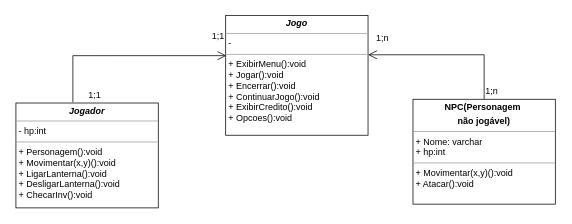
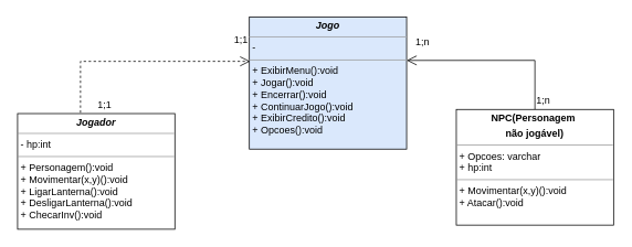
- <mxCell id="2" style="edgeStyle=orthogonalEdgeStyle;rounded=0;html=1;labelBackgroundColor=none;startFill=0;endArrow=open;endFill=0;endSize=10;fontFamily=Verdana;fontSize=10;entryX=0.005;entryY=0.336;entryDx=0;entryDy=0;entryPerimeter=0;exitX=0.4;exitY=-0.007;exitDx=0;exitDy=0;exitPerimeter=0;" parent="1" source="3" target="10" edge="1"><mxGeometry relative="1" as="geometry" /></mxCell>
+ <mxCell id="2" style="edgeStyle=orthogonalEdgeStyle;rounded=0;html=1;labelBackgroundColor=none;startFill=0;endArrow=open;endFill=0;endSize=10;fontFamily=Verdana;fontSize=10;entryX=0.005;entryY=0.336;entryDx=0;entryDy=0;entryPerimeter=0;exitX=0.4;exitY=-0.007;exitDx=0;exitDy=0;exitPerimeter=0;dashed=1;" parent="1" source="3" target="10" edge="1"><mxGeometry relative="1" as="geometry" /></mxCell>
- <mxCell id="10" value="&lt;p style=&quot;margin: 0px ; margin-top: 4px ; text-align: center&quot;&gt;&lt;i&gt;&lt;b&gt;Jogo&lt;/b&gt;&lt;/i&gt;&lt;/p&gt;&lt;hr size=&quot;1&quot;&gt;&lt;p style=&quot;margin: 0px ; margin-left: 4px&quot;&gt;-&lt;/p&gt;&lt;hr size=&quot;1&quot;&gt;&lt;p style=&quot;margin: 0px ; margin-left: 4px&quot;&gt;+ ExibirMenu():void&lt;br&gt;+ Jogar():void&lt;/p&gt;&lt;p style=&quot;margin: 0px ; margin-left: 4px&quot;&gt;+ Encerrar():void&lt;/p&gt;&lt;p style=&quot;margin: 0px ; margin-left: 4px&quot;&gt;+ ContinuarJogo():void&lt;/p&gt;&lt;p style=&quot;margin: 0px ; margin-left: 4px&quot;&gt;+ ExibirCredito():void&lt;/p&gt;&lt;p style=&quot;margin: 0px ; margin-left: 4px&quot;&gt;+ Opcoes():void&lt;/p&gt;" style="verticalAlign=top;align=left;overflow=fill;fontSize=12;fontFamily=Helvetica;html=1;rounded=0;shadow=0;comic=0;labelBackgroundColor=none;strokeColor=#000000;strokeWidth=1;fillColor=#ffffff;" parent="1" vertex="1"><mxGeometry x="300" y="20" width="190" height="160" as="geometry" /></mxCell>
+ <mxCell id="10" value="&lt;p style=&quot;margin: 0px ; margin-top: 4px ; text-align: center&quot;&gt;&lt;i&gt;&lt;b&gt;Jogo&lt;/b&gt;&lt;/i&gt;&lt;/p&gt;&lt;hr size=&quot;1&quot;&gt;&lt;p style=&quot;margin: 0px ; margin-left: 4px&quot;&gt;-&lt;/p&gt;&lt;hr size=&quot;1&quot;&gt;&lt;p style=&quot;margin: 0px ; margin-left: 4px&quot;&gt;+ ExibirMenu():void&lt;br&gt;+ Jogar():void&lt;/p&gt;&lt;p style=&quot;margin: 0px ; margin-left: 4px&quot;&gt;+ Encerrar():void&lt;/p&gt;&lt;p style=&quot;margin: 0px ; margin-left: 4px&quot;&gt;+ ContinuarJogo():void&lt;/p&gt;&lt;p style=&quot;margin: 0px ; margin-left: 4px&quot;&gt;+ ExibirCredito():void&lt;/p&gt;&lt;p style=&quot;margin: 0px ; margin-left: 4px&quot;&gt;+ Opcoes():void&lt;/p&gt;" style="verticalAlign=top;align=left;overflow=fill;fontSize=12;fontFamily=Helvetica;html=1;rounded=0;shadow=0;comic=0;labelBackgroundColor=none;strokeColor=#000000;strokeWidth=1;fillColor=#dae8fc;" parent="1" vertex="1"><mxGeometry x="300" y="20" width="190" height="160" as="geometry" /></mxCell>
- <mxCell id="5" value="&lt;p style=&quot;margin: 0px ; margin-top: 4px ; text-align: center&quot;&gt;&lt;b&gt;NPC(Personagem&amp;nbsp;&lt;/b&gt;&lt;/p&gt;&lt;p style=&quot;margin: 0px ; margin-top: 4px ; text-align: center&quot;&gt;&lt;b&gt;não jogável)&lt;/b&gt;&lt;/p&gt;&lt;hr size=&quot;1&quot;&gt;&lt;p style=&quot;margin: 0px ; margin-left: 4px&quot;&gt;+ Nome: varchar&lt;br&gt;+ hp:int&lt;/p&gt;&lt;hr size=&quot;1&quot;&gt;&lt;p style=&quot;margin: 0px ; margin-left: 4px&quot;&gt;+ Movimentar(x,y)():void&lt;br&gt;+ Atacar():void&lt;/p&gt;" style="verticalAlign=top;align=left;overflow=fill;fontSize=12;fontFamily=Helvetica;html=1;rounded=0;shadow=0;comic=0;labelBackgroundColor=none;strokeColor=#000000;strokeWidth=1;fillColor=#ffffff;" parent="1" vertex="1"><mxGeometry x="550" y="132" width="190" height="140" as="geometry" /></mxCell>
+ <mxCell id="5" value="&lt;p style=&quot;margin: 0px ; margin-top: 4px ; text-align: center&quot;&gt;&lt;b&gt;NPC(Personagem&amp;nbsp;&lt;/b&gt;&lt;/p&gt;&lt;p style=&quot;margin: 0px ; margin-top: 4px ; text-align: center&quot;&gt;&lt;b&gt;não jogável)&lt;/b&gt;&lt;/p&gt;&lt;hr size=&quot;1&quot;&gt;&lt;p style=&quot;margin: 0px ; margin-left: 4px&quot;&gt;+ Opcoes: varchar&lt;br&gt;+ hp:int&lt;/p&gt;&lt;hr size=&quot;1&quot;&gt;&lt;p style=&quot;margin: 0px ; margin-left: 4px&quot;&gt;+ Movimentar(x,y)():void&lt;br&gt;+ Atacar():void&lt;/p&gt;" style="verticalAlign=top;align=left;overflow=fill;fontSize=12;fontFamily=Helvetica;html=1;rounded=0;shadow=0;comic=0;labelBackgroundColor=none;strokeColor=#000000;strokeWidth=1;fillColor=#ffffff;" parent="1" vertex="1"><mxGeometry x="550" y="132" width="190" height="140" as="geometry" /></mxCell>
